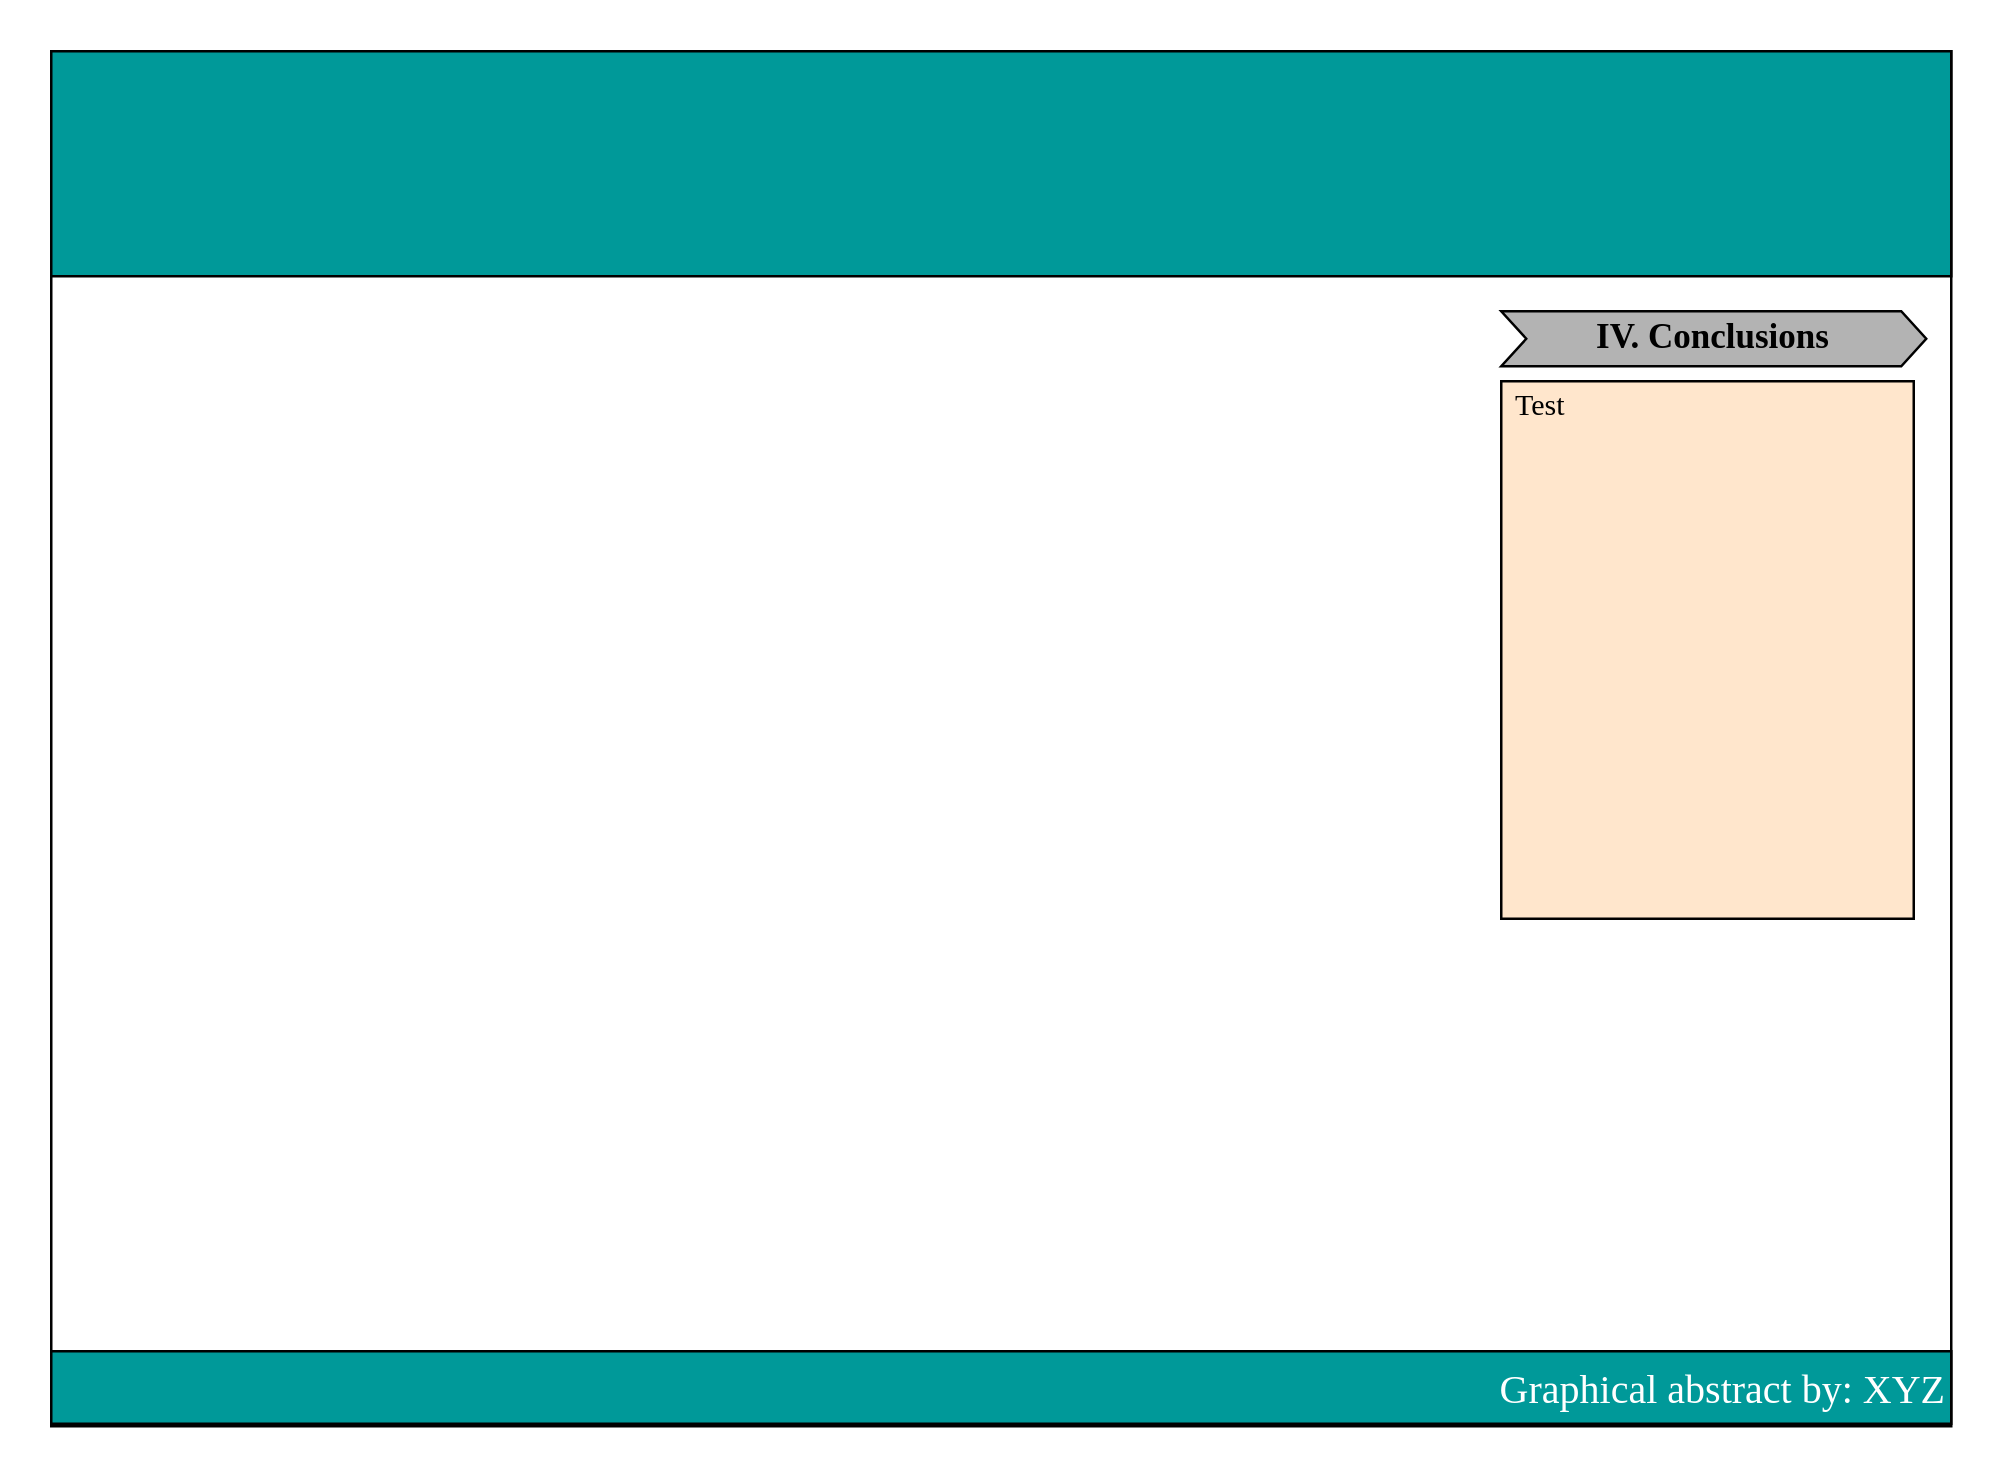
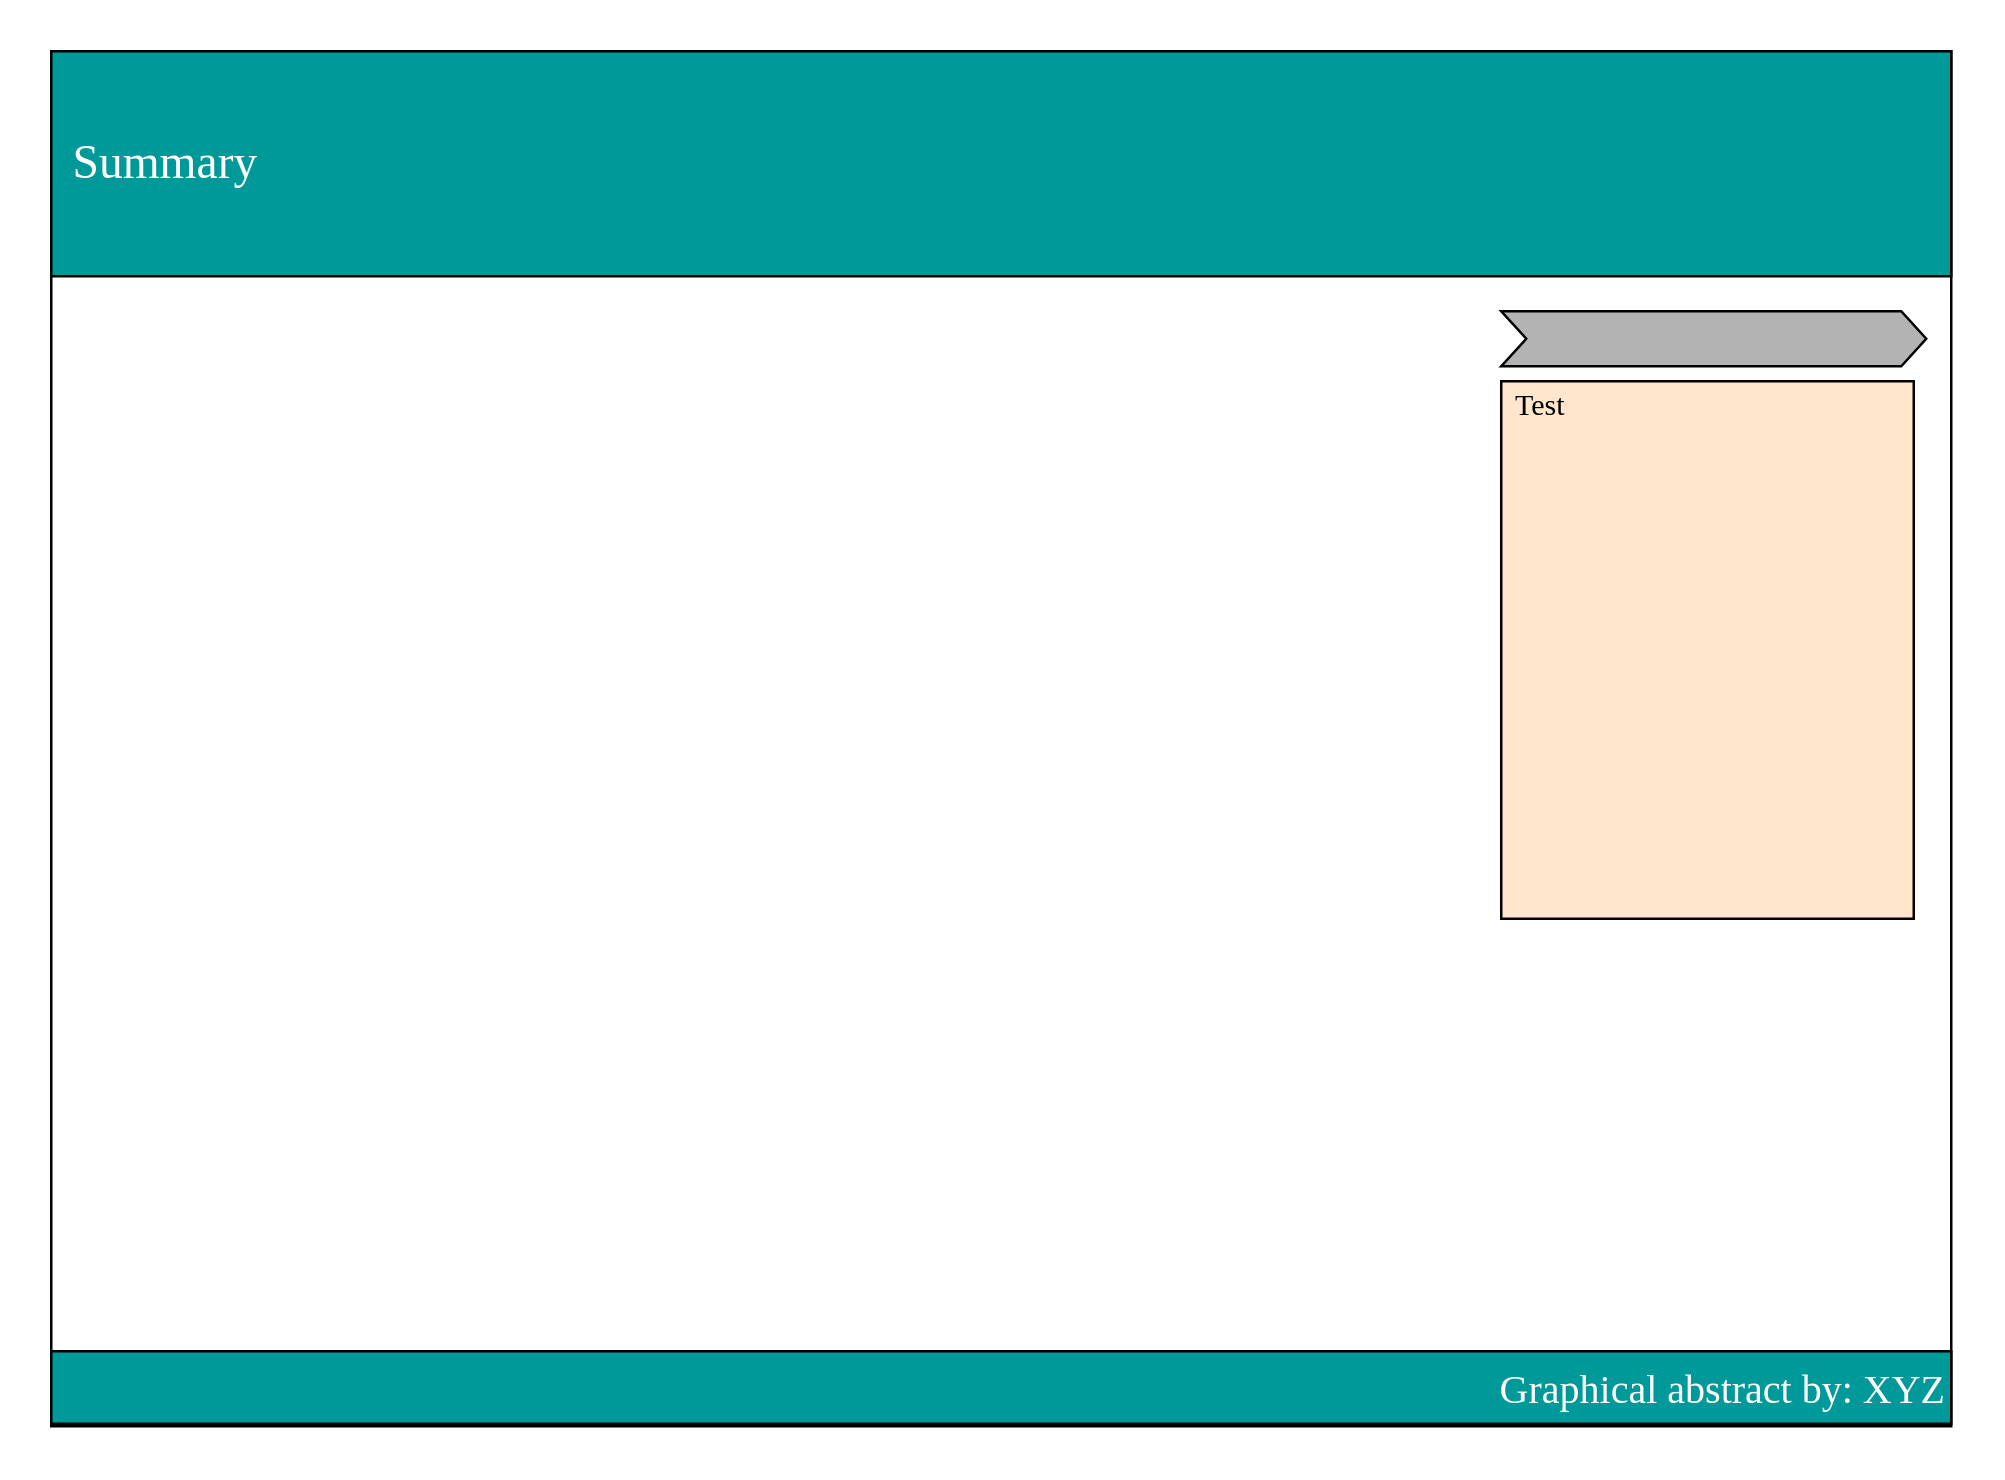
+ <mxCell id="8" value="&lt;font style=&quot;font-size: 19px&quot;&gt;Summary&lt;/font&gt;" style="text;html=1;strokeColor=none;fillColor=none;align=left;verticalAlign=middle;whiteSpace=wrap;rounded=0;shadow=0;fontFamily=Times New Roman;fontSize=15;fontColor=#FFFFFF;" parent="1" vertex="1"><mxGeometry x="27" y="35" width="653" height="60" as="geometry" /></mxCell>
- <mxCell id="6" value="&lt;font face=&quot;Times New Roman&quot; style=&quot;font-size: 14px&quot;&gt;&lt;b&gt;IV. Conclusions&lt;/b&gt;&lt;/font&gt;" style="text;html=1;strokeColor=none;fillColor=none;align=center;verticalAlign=middle;whiteSpace=wrap;rounded=0;fontSize=18;" parent="1" vertex="1"><mxGeometry x="620" y="124" width="130" height="17.29" as="geometry" /></mxCell>
